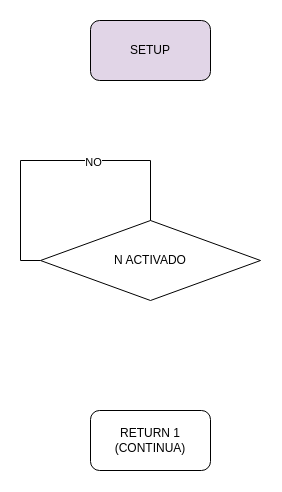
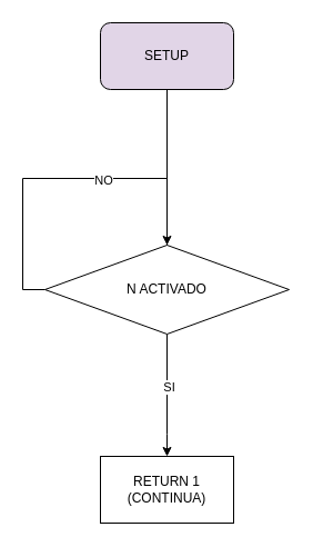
+ <mxCell id="2" style="edgeStyle=orthogonalEdgeStyle;rounded=0;orthogonalLoop=1;jettySize=auto;html=1;exitX=0.5;exitY=1;exitDx=0;exitDy=0;entryX=0.5;entryY=0;entryDx=0;entryDy=0;" parent="1" source="3" target="8" edge="1"><mxGeometry relative="1" as="geometry" /></mxCell>
+ <mxCell id="4" value="" style="edgeStyle=orthogonalEdgeStyle;rounded=0;orthogonalLoop=1;jettySize=auto;html=1;" parent="1" source="8" target="9" edge="1"><mxGeometry relative="1" as="geometry"><Array as="points"><mxPoint x="150" y="390" /><mxPoint x="150" y="390" /></Array></mxGeometry></mxCell>
+ <mxCell id="5" value="SI" style="edgeLabel;html=1;align=center;verticalAlign=middle;resizable=0;points=[];" parent="4" vertex="1" connectable="0"><mxGeometry x="-0.152" y="1" relative="1" as="geometry"><mxPoint as="offset" /></mxGeometry></mxCell>
- <mxCell id="9" value="RETURN 1 (CONTINUA)" style="whiteSpace=wrap;html=1;rounded=1;" parent="1" vertex="1"><mxGeometry x="90" y="410" width="120" height="60" as="geometry" /></mxCell>
+ <mxCell id="9" value="RETURN 1 (CONTINUA)" style="whiteSpace=wrap;html=1;" parent="1" vertex="1"><mxGeometry x="90" y="410" width="120" height="60" as="geometry" /></mxCell>
